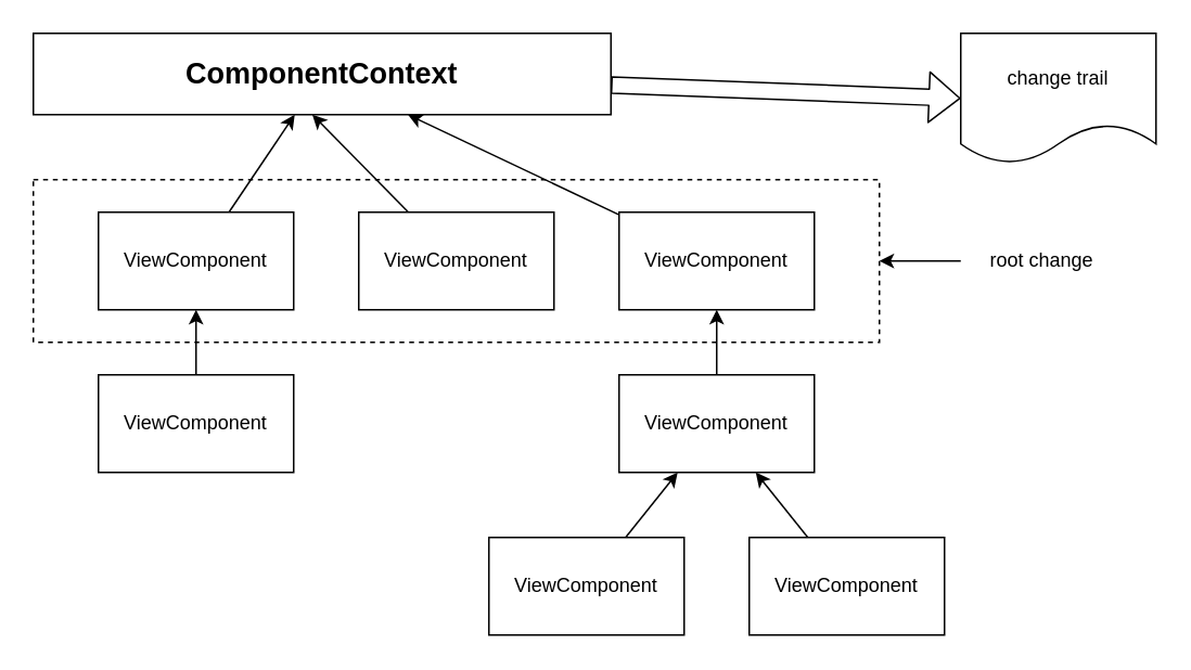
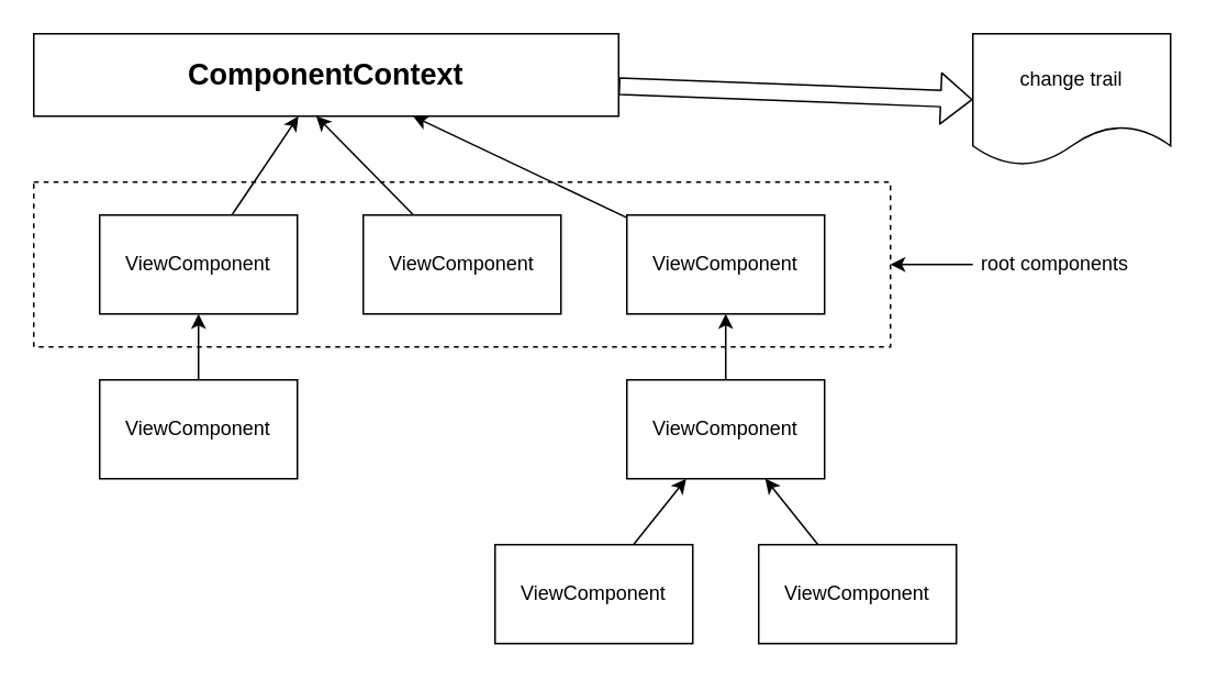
- <mxCell id="20" value="root change" style="text;html=1;strokeColor=none;fillColor=none;align=center;verticalAlign=middle;whiteSpace=wrap;rounded=0;dashed=1;" parent="1" vertex="1"><mxGeometry x="590" y="145" width="100" height="30" as="geometry" /></mxCell>
+ <mxCell id="20" value="root components" style="text;html=1;strokeColor=none;fillColor=none;align=center;verticalAlign=middle;whiteSpace=wrap;rounded=0;dashed=1;" parent="1" vertex="1"><mxGeometry x="590" y="145" width="100" height="30" as="geometry" /></mxCell>
